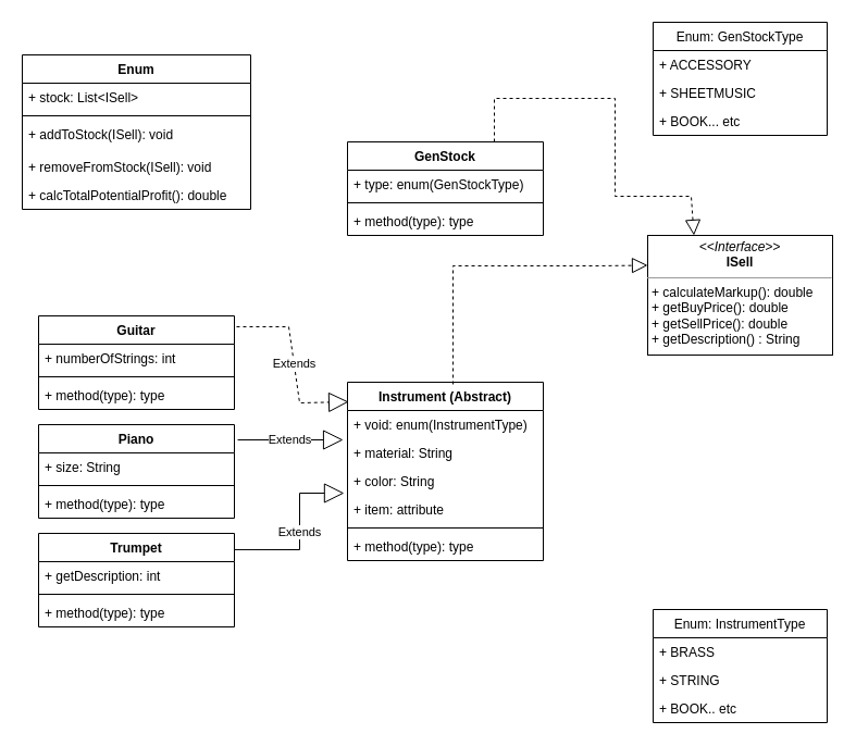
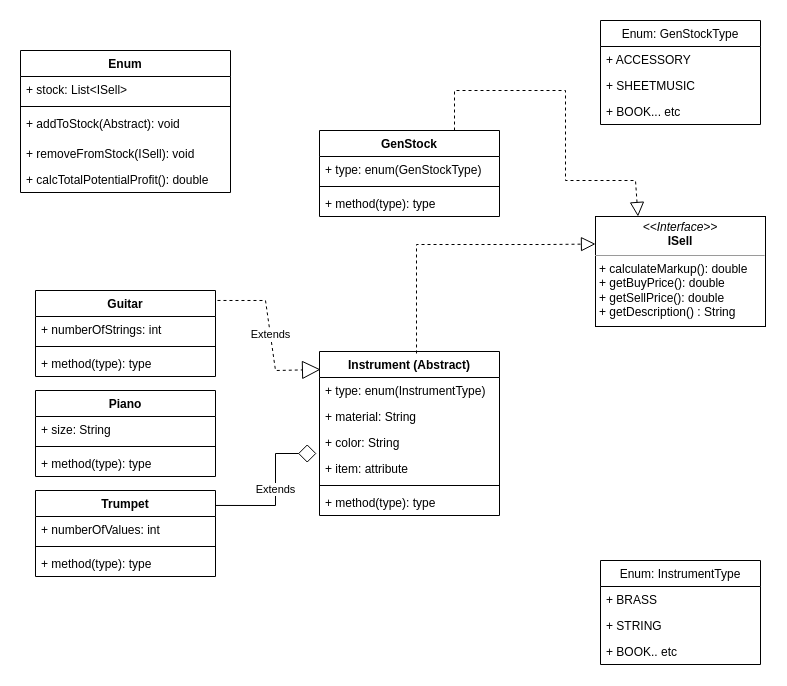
- <mxCell id="42" value="+ addToStock(ISell): void" style="text;strokeColor=none;fillColor=none;align=left;verticalAlign=top;spacingLeft=4;spacingRight=4;overflow=hidden;rotatable=0;points=[[0,0.5],[1,0.5]];portConstraint=eastwest;" vertex="1" parent="39"><mxGeometry y="60" width="210" height="30" as="geometry" /></mxCell>
+ <mxCell id="42" value="+ addToStock(Abstract): void" style="text;strokeColor=none;fillColor=none;align=left;verticalAlign=top;spacingLeft=4;spacingRight=4;overflow=hidden;rotatable=0;points=[[0,0.5],[1,0.5]];portConstraint=eastwest;" vertex="1" parent="39"><mxGeometry y="60" width="210" height="30" as="geometry" /></mxCell>
- <mxCell id="4" value="+ void: enum(InstrumentType)" style="text;strokeColor=none;fillColor=none;align=left;verticalAlign=top;spacingLeft=4;spacingRight=4;overflow=hidden;rotatable=0;points=[[0,0.5],[1,0.5]];portConstraint=eastwest;" vertex="1" parent="3"><mxGeometry y="26" width="180" height="26" as="geometry" /></mxCell>
+ <mxCell id="4" value="+ type: enum(InstrumentType)" style="text;strokeColor=none;fillColor=none;align=left;verticalAlign=top;spacingLeft=4;spacingRight=4;overflow=hidden;rotatable=0;points=[[0,0.5],[1,0.5]];portConstraint=eastwest;" vertex="1" parent="3"><mxGeometry y="26" width="180" height="26" as="geometry" /></mxCell>
- <mxCell id="35" value="Extends" style="endArrow=block;endSize=16;endFill=0;html=1;rounded=0;exitX=1.017;exitY=0.163;exitDx=0;exitDy=0;exitPerimeter=0;entryX=-0.022;entryY=0.039;entryDx=0;entryDy=0;entryPerimeter=0;" edge="1" parent="1" source="14" target="5"><mxGeometry width="160" relative="1" as="geometry"><mxPoint x="235" y="405" as="sourcePoint" /><mxPoint x="338" y="474" as="targetPoint" /></mxGeometry></mxCell>
- <mxCell id="36" value="Extends" style="endArrow=block;endSize=16;endFill=0;html=1;rounded=0;exitX=1;exitY=0.174;exitDx=0;exitDy=0;exitPerimeter=0;entryX=-0.017;entryY=-0.077;entryDx=0;entryDy=0;entryPerimeter=0;" edge="1" parent="1" source="18" target="7"><mxGeometry width="160" relative="1" as="geometry"><mxPoint x="255" y="530" as="sourcePoint" /><mxPoint x="358" y="599" as="targetPoint" /><Array as="points"><mxPoint x="275" y="505" /><mxPoint x="275" y="453" /></Array></mxGeometry></mxCell>
+ <mxCell id="36" value="Extends" style="endArrow=diamond;endSize=16;endFill=0;html=1;rounded=0;exitX=1;exitY=0.174;exitDx=0;exitDy=0;exitPerimeter=0;entryX=-0.017;entryY=-0.077;entryDx=0;entryDy=0;entryPerimeter=0;" edge="1" parent="1" source="18" target="7"><mxGeometry width="160" relative="1" as="geometry"><mxPoint x="255" y="530" as="sourcePoint" /><mxPoint x="358" y="599" as="targetPoint" /><Array as="points"><mxPoint x="275" y="505" /><mxPoint x="275" y="453" /></Array></mxGeometry></mxCell>
- <mxCell id="19" value="+ getDescription: int" style="text;strokeColor=none;fillColor=none;align=left;verticalAlign=top;spacingLeft=4;spacingRight=4;overflow=hidden;rotatable=0;points=[[0,0.5],[1,0.5]];portConstraint=eastwest;" vertex="1" parent="18"><mxGeometry y="26" width="180" height="26" as="geometry" /></mxCell>
+ <mxCell id="19" value="+ numberOfValues: int" style="text;strokeColor=none;fillColor=none;align=left;verticalAlign=top;spacingLeft=4;spacingRight=4;overflow=hidden;rotatable=0;points=[[0,0.5],[1,0.5]];portConstraint=eastwest;" vertex="1" parent="18"><mxGeometry y="26" width="180" height="26" as="geometry" /></mxCell>
